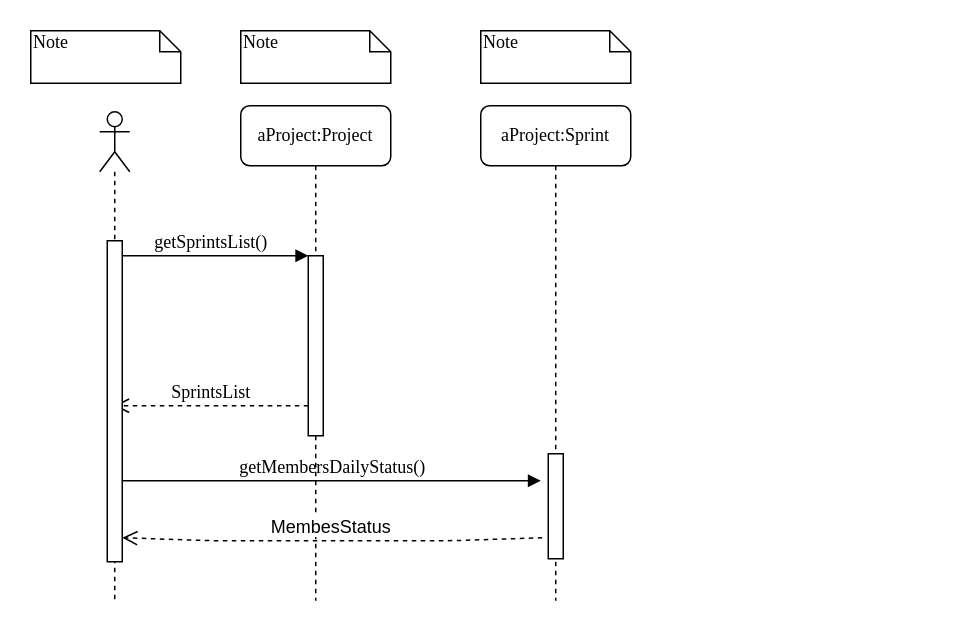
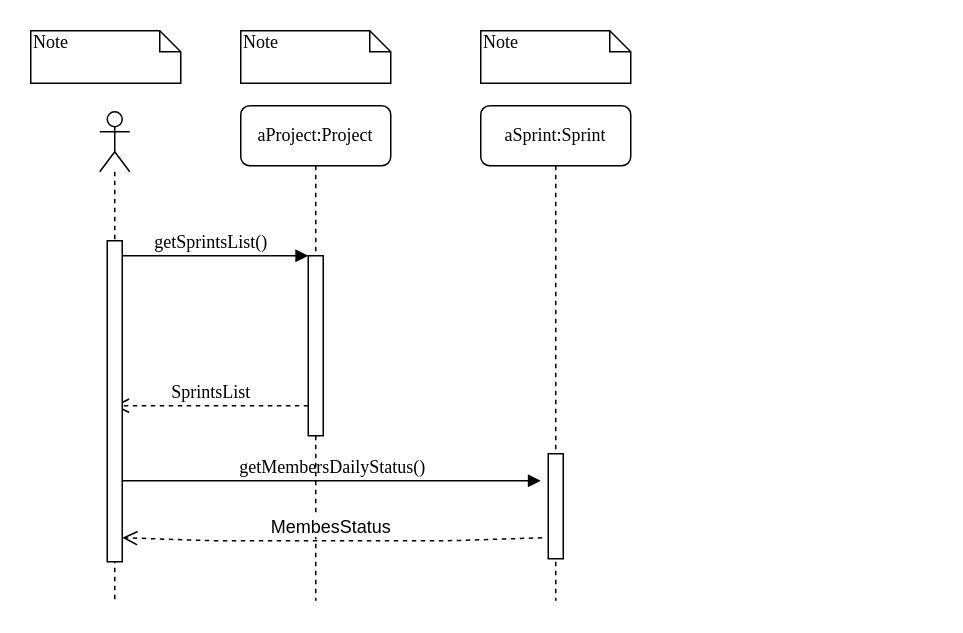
- <mxCell id="4" value="aProject:Sprint" style="shape=umlLifeline;perimeter=lifelinePerimeter;whiteSpace=wrap;html=1;container=1;collapsible=0;recursiveResize=0;outlineConnect=0;rounded=1;shadow=0;comic=0;labelBackgroundColor=none;strokeColor=#000000;strokeWidth=1;fillColor=#FFFFFF;fontFamily=Verdana;fontSize=12;fontColor=#000000;align=center;" vertex="1" parent="1"><mxGeometry x="320" y="70" width="100" height="330" as="geometry" /></mxCell>
+ <mxCell id="4" value="aSprint:Sprint" style="shape=umlLifeline;perimeter=lifelinePerimeter;whiteSpace=wrap;html=1;container=1;collapsible=0;recursiveResize=0;outlineConnect=0;rounded=1;shadow=0;comic=0;labelBackgroundColor=none;strokeColor=#000000;strokeWidth=1;fillColor=#FFFFFF;fontFamily=Verdana;fontSize=12;fontColor=#000000;align=center;" vertex="1" parent="1"><mxGeometry x="320" y="70" width="100" height="330" as="geometry" /></mxCell>
